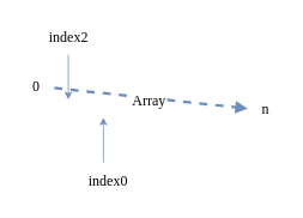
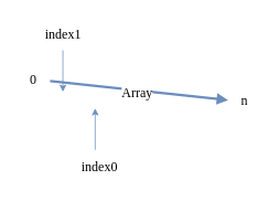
- <mxCell id="9" value="index2" style="text;html=1;align=center;verticalAlign=middle;whiteSpace=wrap;rounded=0;fontFamily=Ubuntu;fontSize=16;fontStyle=0;" vertex="1" parent="1"><mxGeometry x="56" y="20" width="40" height="40" as="geometry" /></mxCell>
+ <mxCell id="9" value="index1" style="text;html=1;align=center;verticalAlign=middle;whiteSpace=wrap;rounded=0;fontFamily=Ubuntu;fontSize=16;fontStyle=0;" vertex="1" parent="1"><mxGeometry x="56" y="20" width="40" height="40" as="geometry" /></mxCell>
- <mxCell id="2" value="" style="endArrow=block;html=1;rounded=1;shadow=0;strokeColor=#6c8ebf;strokeWidth=3;fontFamily=Ubuntu;fontSize=14;fontStyle=0;fillColor=#dae8fc;endFill=1;entryX=0;entryY=0.5;entryDx=0;entryDy=0;dashed=1;" edge="1" parent="1" source="4" target="5"><mxGeometry width="50" height="50" relative="1" as="geometry"><mxPoint x="35" y="119.5" as="sourcePoint" /><mxPoint x="235" y="119.5" as="targetPoint" /></mxGeometry></mxCell>
+ <mxCell id="2" value="" style="endArrow=block;html=1;rounded=1;shadow=0;strokeColor=#6c8ebf;strokeWidth=3;fontFamily=Ubuntu;fontSize=14;fontStyle=0;fillColor=#dae8fc;endFill=1;entryX=0;entryY=0.5;entryDx=0;entryDy=0;" edge="1" parent="1" source="4" target="5"><mxGeometry width="50" height="50" relative="1" as="geometry"><mxPoint x="35" y="119.5" as="sourcePoint" /><mxPoint x="235" y="119.5" as="targetPoint" /></mxGeometry></mxCell>
